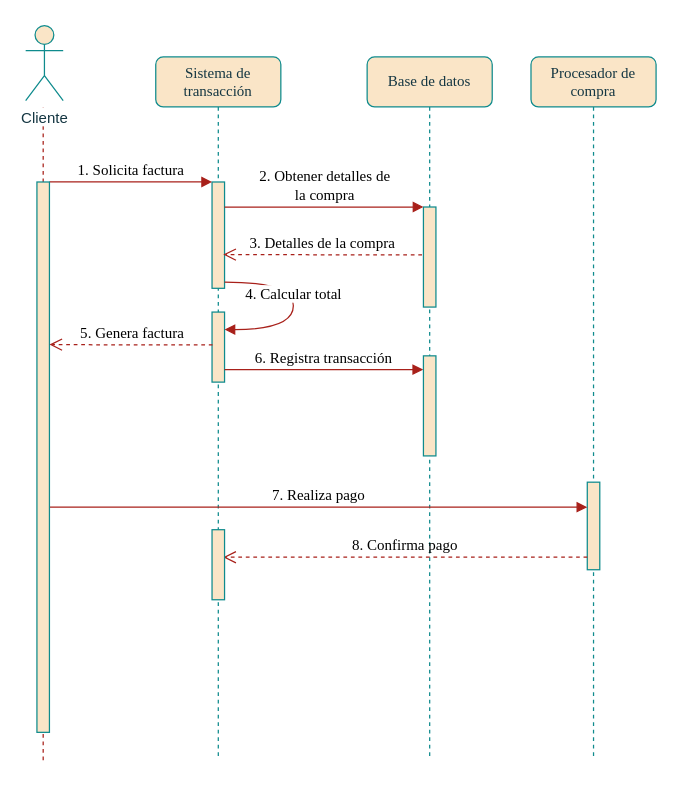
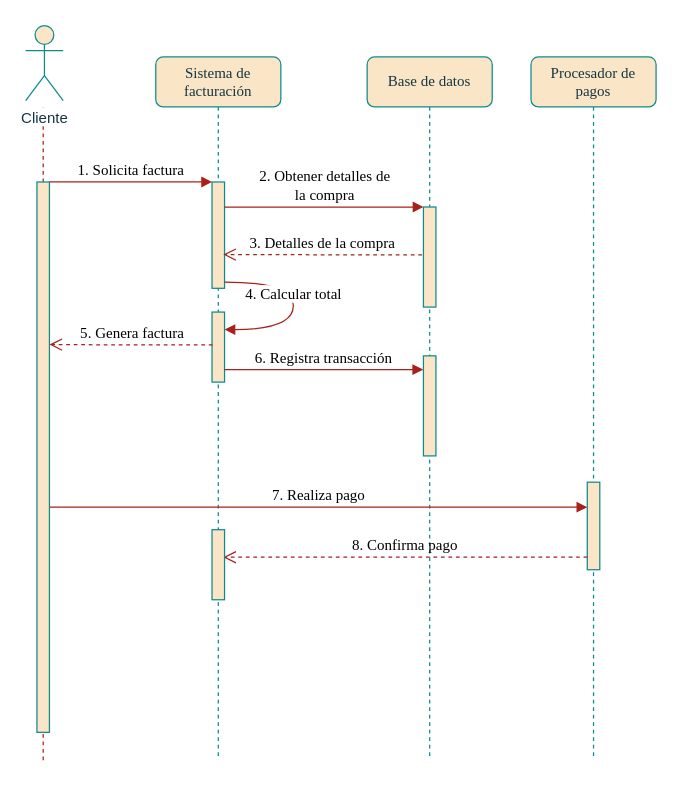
- <mxCell id="3" value="Sistema de transacción" style="shape=umlLifeline;perimeter=lifelinePerimeter;whiteSpace=wrap;html=1;container=1;collapsible=0;recursiveResize=0;outlineConnect=0;rounded=1;shadow=0;comic=0;labelBackgroundColor=none;strokeWidth=1;fontFamily=Verdana;fontSize=12;align=center;fillColor=#FAE5C7;strokeColor=#0F8B8D;fontColor=#143642;" parent="1" vertex="1"><mxGeometry x="124" y="45" width="100" height="560" as="geometry" /></mxCell>
+ <mxCell id="3" value="Sistema de facturación" style="shape=umlLifeline;perimeter=lifelinePerimeter;whiteSpace=wrap;html=1;container=1;collapsible=0;recursiveResize=0;outlineConnect=0;rounded=1;shadow=0;comic=0;labelBackgroundColor=none;strokeWidth=1;fontFamily=Verdana;fontSize=12;align=center;fillColor=#FAE5C7;strokeColor=#0F8B8D;fontColor=#143642;" parent="1" vertex="1"><mxGeometry x="124" y="45" width="100" height="560" as="geometry" /></mxCell>
- <mxCell id="7" value="Procesador de compra" style="shape=umlLifeline;perimeter=lifelinePerimeter;whiteSpace=wrap;html=1;container=1;collapsible=0;recursiveResize=0;outlineConnect=0;rounded=1;shadow=0;comic=0;labelBackgroundColor=none;strokeWidth=1;fontFamily=Verdana;fontSize=12;align=center;fillColor=#FAE5C7;strokeColor=#0F8B8D;fontColor=#143642;" parent="1" vertex="1"><mxGeometry x="424" y="45" width="100" height="560" as="geometry" /></mxCell>
+ <mxCell id="7" value="Procesador de pagos" style="shape=umlLifeline;perimeter=lifelinePerimeter;whiteSpace=wrap;html=1;container=1;collapsible=0;recursiveResize=0;outlineConnect=0;rounded=1;shadow=0;comic=0;labelBackgroundColor=none;strokeWidth=1;fontFamily=Verdana;fontSize=12;align=center;fillColor=#FAE5C7;strokeColor=#0F8B8D;fontColor=#143642;" parent="1" vertex="1"><mxGeometry x="424" y="45" width="100" height="560" as="geometry" /></mxCell>
